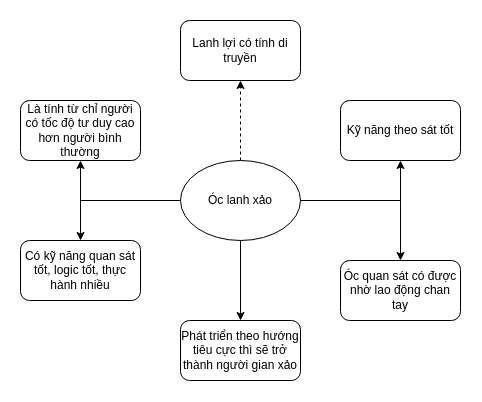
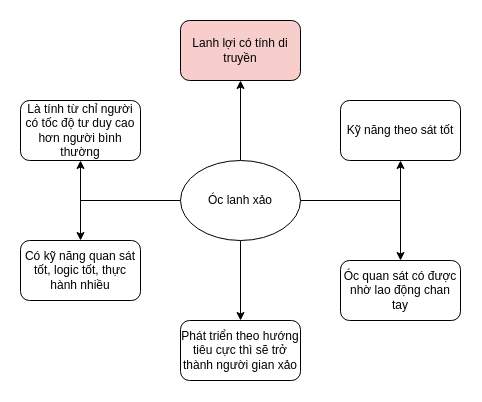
- <mxCell id="11" value="Lanh lợi có tính di truyền" style="rounded=1;whiteSpace=wrap;html=1;" vertex="1" parent="1"><mxGeometry x="180" y="20" width="120" height="60" as="geometry" /></mxCell>
+ <mxCell id="11" value="Lanh lợi có tính di truyền" style="rounded=1;whiteSpace=wrap;html=1;fillColor=#f8cecc;" vertex="1" parent="1"><mxGeometry x="180" y="20" width="120" height="60" as="geometry" /></mxCell>
- <mxCell id="2" style="edgeStyle=orthogonalEdgeStyle;rounded=0;orthogonalLoop=1;jettySize=auto;html=1;dashed=1;" edge="1" parent="1" source="8" target="11"><mxGeometry relative="1" as="geometry" /></mxCell>
+ <mxCell id="2" style="edgeStyle=orthogonalEdgeStyle;rounded=0;orthogonalLoop=1;jettySize=auto;html=1;" edge="1" parent="1" source="8" target="11"><mxGeometry relative="1" as="geometry" /></mxCell>
